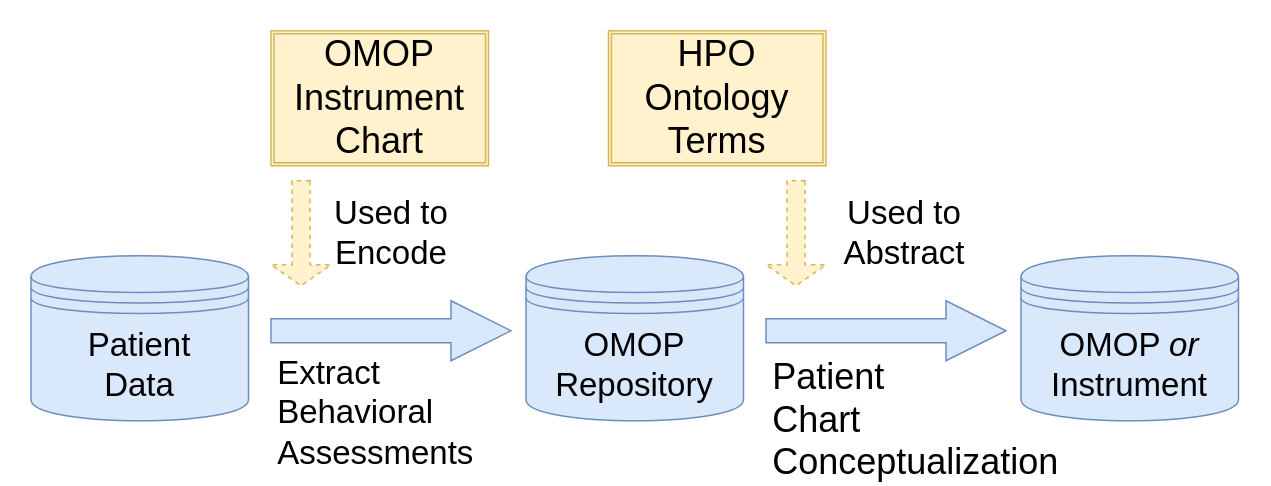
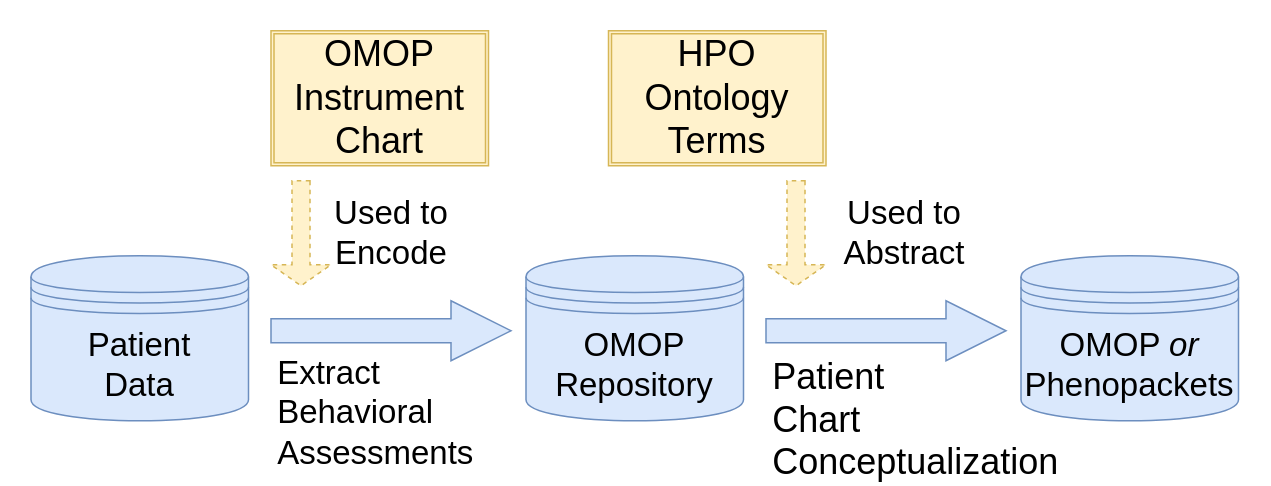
- <mxCell id="11" value="&lt;font style=&quot;font-size: 22px;&quot;&gt;OMOP &lt;i&gt;or&lt;/i&gt;&lt;br&gt;Instrument&lt;br&gt;&lt;/font&gt;" style="shape=datastore;whiteSpace=wrap;html=1;fillColor=#dae8fc;strokeColor=#6c8ebf;" vertex="1" parent="1"><mxGeometry x="680" y="170" width="145" height="110" as="geometry" /></mxCell>
+ <mxCell id="11" value="&lt;font style=&quot;font-size: 22px;&quot;&gt;OMOP &lt;i&gt;or&lt;/i&gt;&lt;br&gt;Phenopackets&lt;br&gt;&lt;/font&gt;" style="shape=datastore;whiteSpace=wrap;html=1;fillColor=#dae8fc;strokeColor=#6c8ebf;" vertex="1" parent="1"><mxGeometry x="680" y="170" width="145" height="110" as="geometry" /></mxCell>
